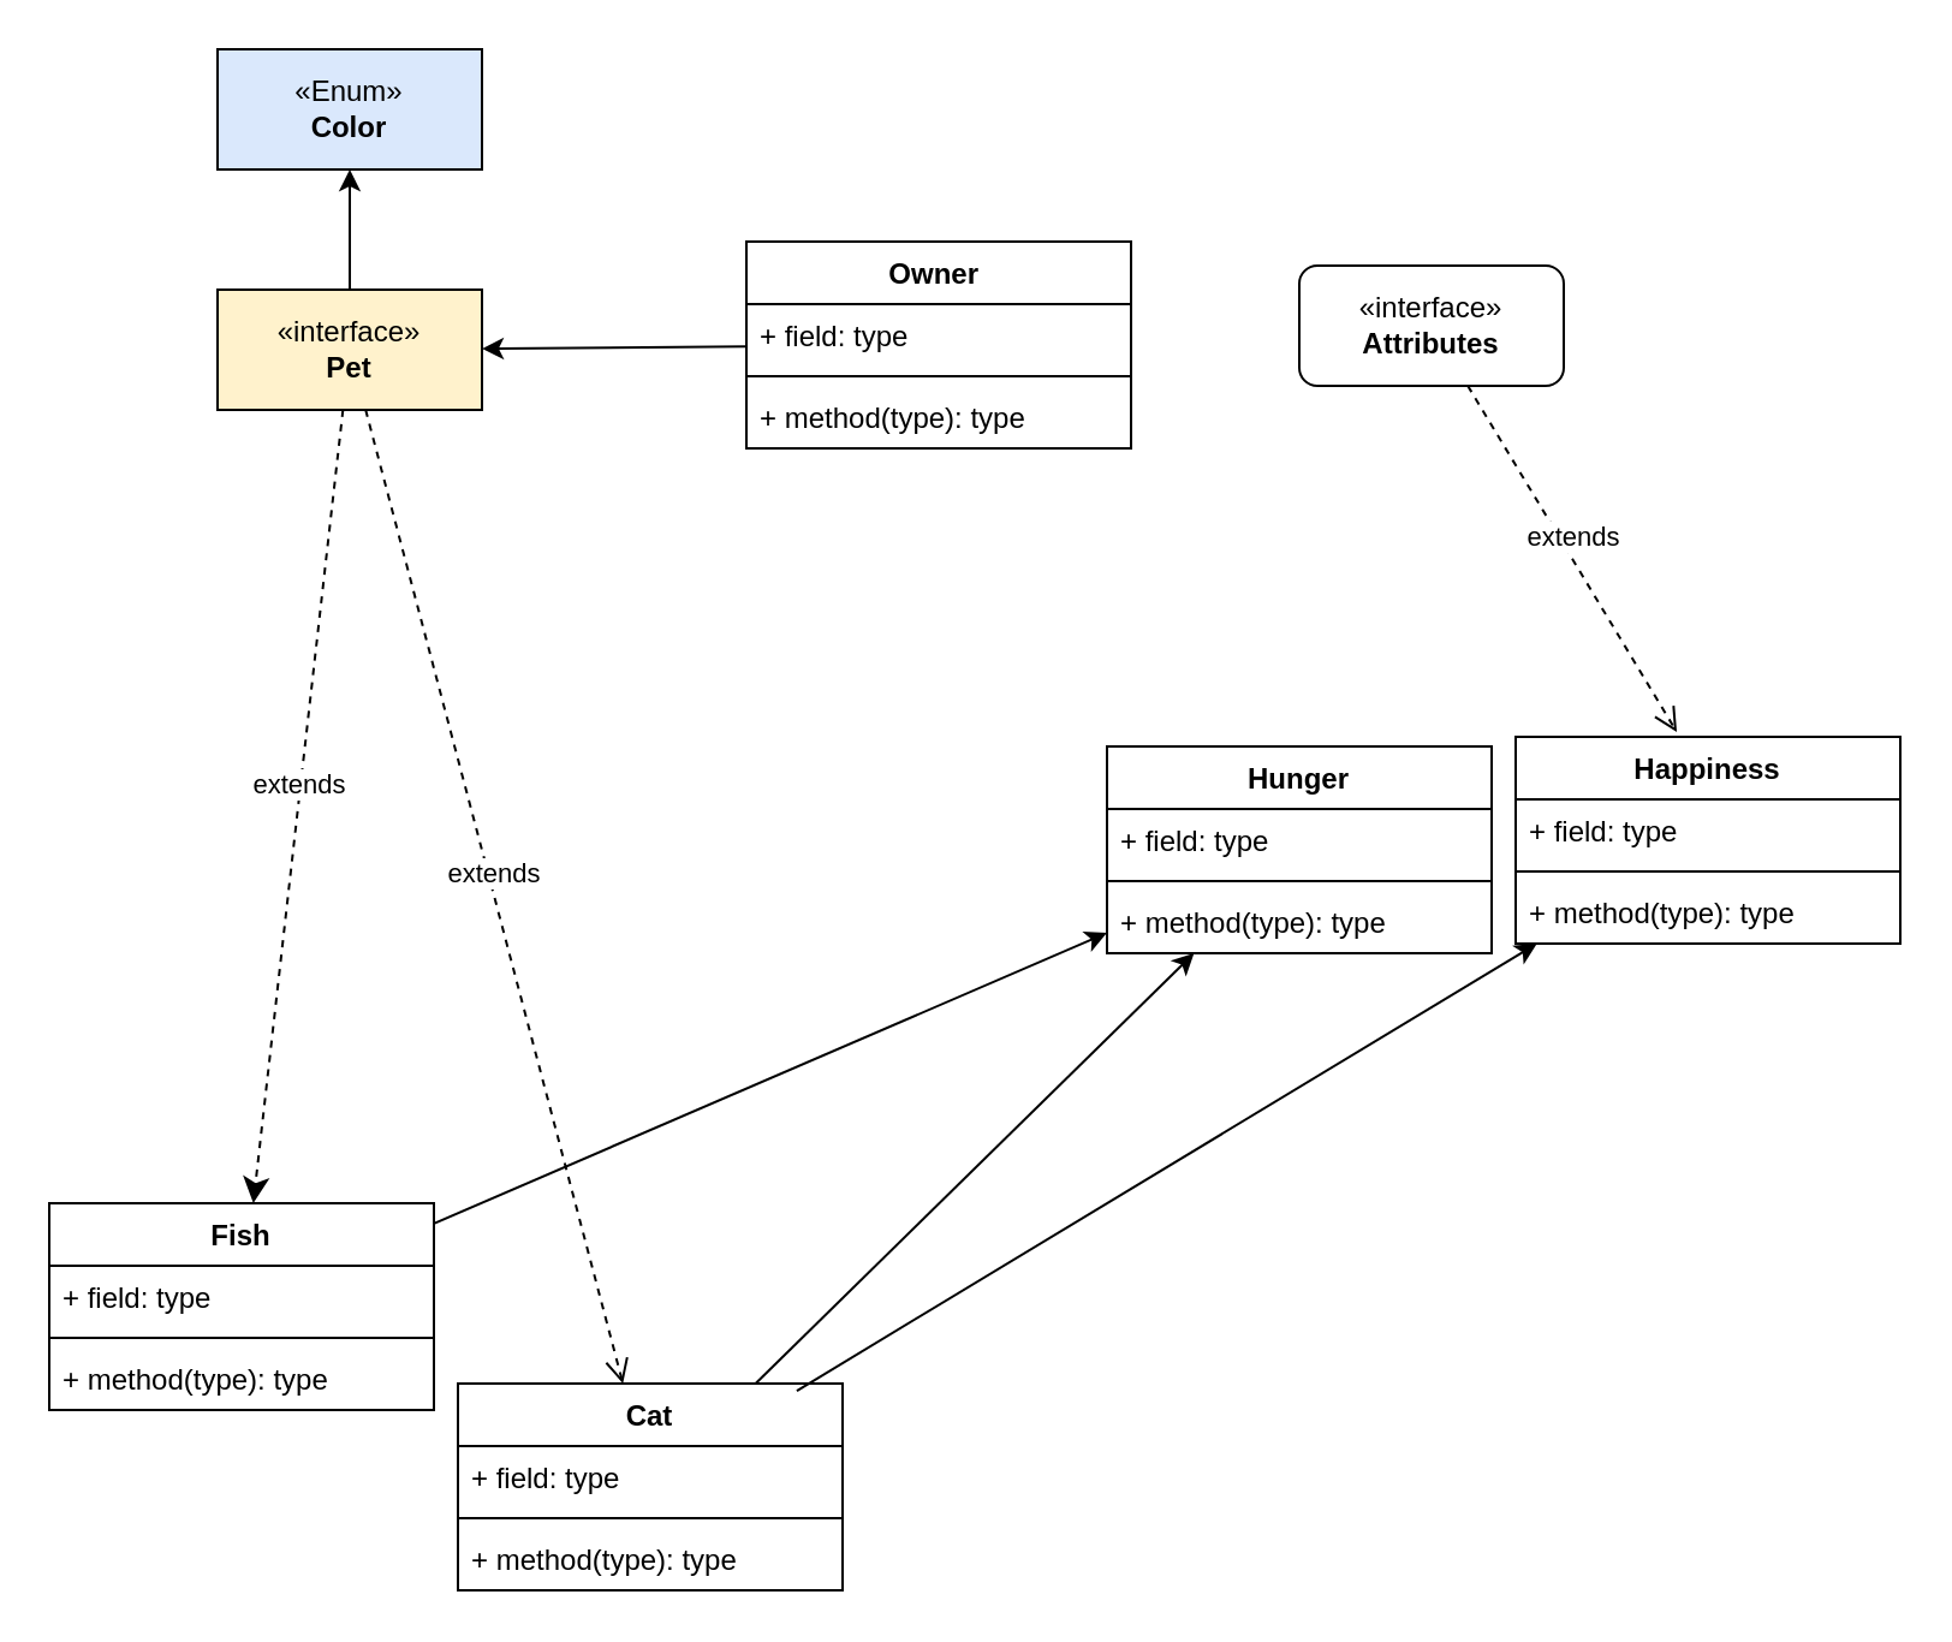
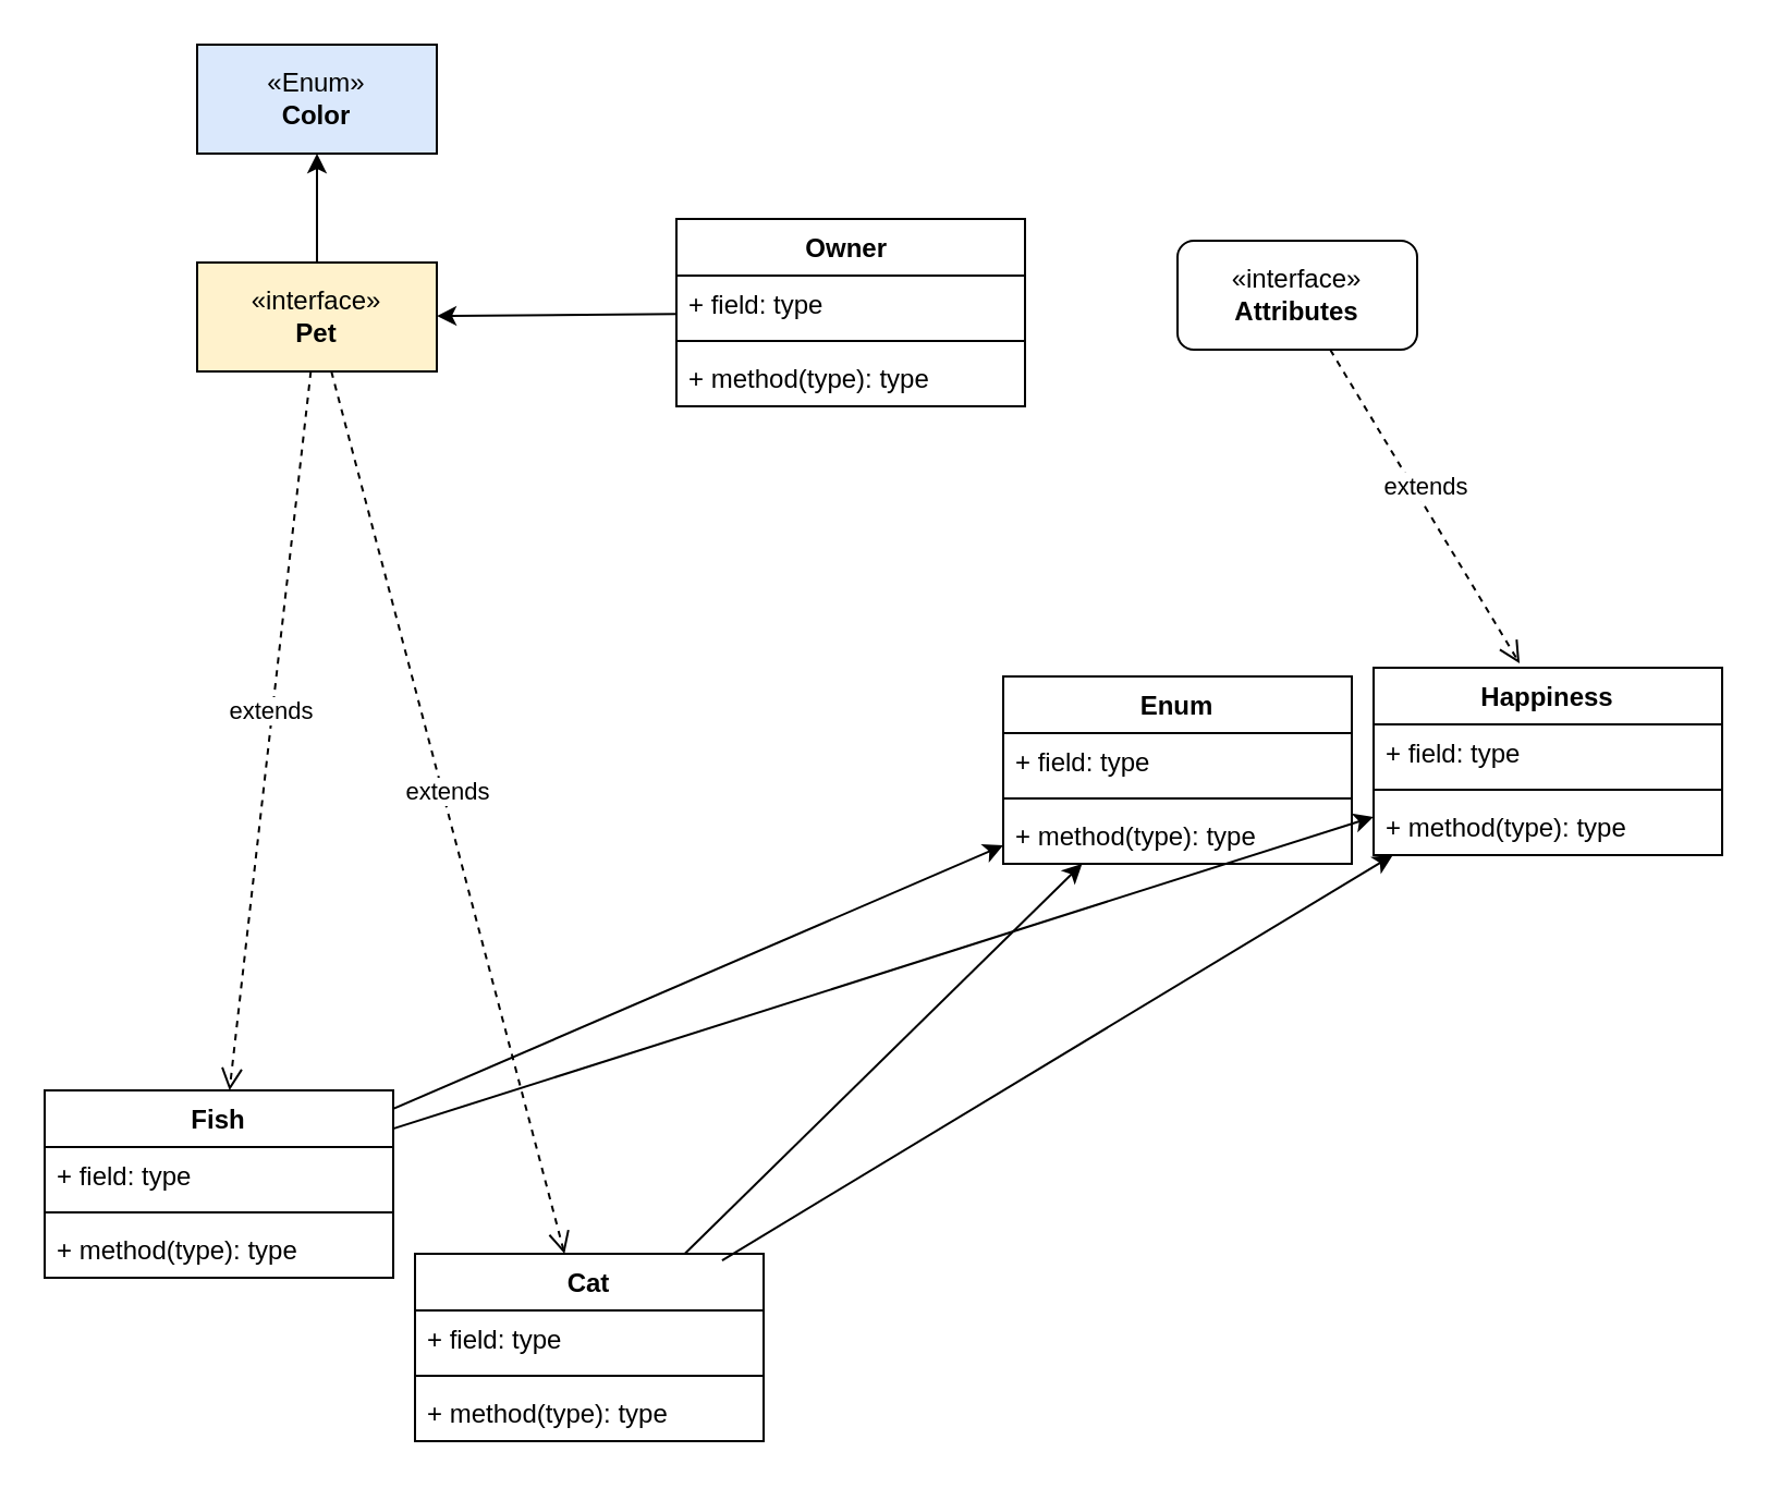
- <mxCell id="16" value="Hunger" style="swimlane;fontStyle=1;align=center;verticalAlign=top;childLayout=stackLayout;horizontal=1;startSize=26;horizontalStack=0;resizeParent=1;resizeParentMax=0;resizeLast=0;collapsible=1;marginBottom=0;whiteSpace=wrap;html=1;" vertex="1" parent="1"><mxGeometry x="460" y="310" width="160" height="86" as="geometry" /></mxCell>
+ <mxCell id="16" value="Enum" style="swimlane;fontStyle=1;align=center;verticalAlign=top;childLayout=stackLayout;horizontal=1;startSize=26;horizontalStack=0;resizeParent=1;resizeParentMax=0;resizeLast=0;collapsible=1;marginBottom=0;whiteSpace=wrap;html=1;" vertex="1" parent="1"><mxGeometry x="460" y="310" width="160" height="86" as="geometry" /></mxCell>
+ <mxCell id="29" value="" style="endArrow=classic;html=1;rounded=0;" edge="1" parent="1" source="21" target="12"><mxGeometry width="50" height="50" relative="1" as="geometry"><mxPoint x="190" y="518" as="sourcePoint" /><mxPoint x="470" y="398" as="targetPoint" /></mxGeometry></mxCell>
- <mxCell id="25" value="extends" style="html=1;verticalAlign=bottom;endArrow=classic;dashed=1;endSize=8;curved=0;rounded=0;" edge="1" parent="1" source="2" target="21"><mxGeometry relative="1" as="geometry"><mxPoint x="130" y="180" as="sourcePoint" /><mxPoint x="50" y="180" as="targetPoint" /></mxGeometry></mxCell>
+ <mxCell id="25" value="extends" style="html=1;verticalAlign=bottom;endArrow=open;dashed=1;endSize=8;curved=0;rounded=0;" edge="1" parent="1" source="2" target="21"><mxGeometry relative="1" as="geometry"><mxPoint x="130" y="180" as="sourcePoint" /><mxPoint x="50" y="180" as="targetPoint" /></mxGeometry></mxCell>
